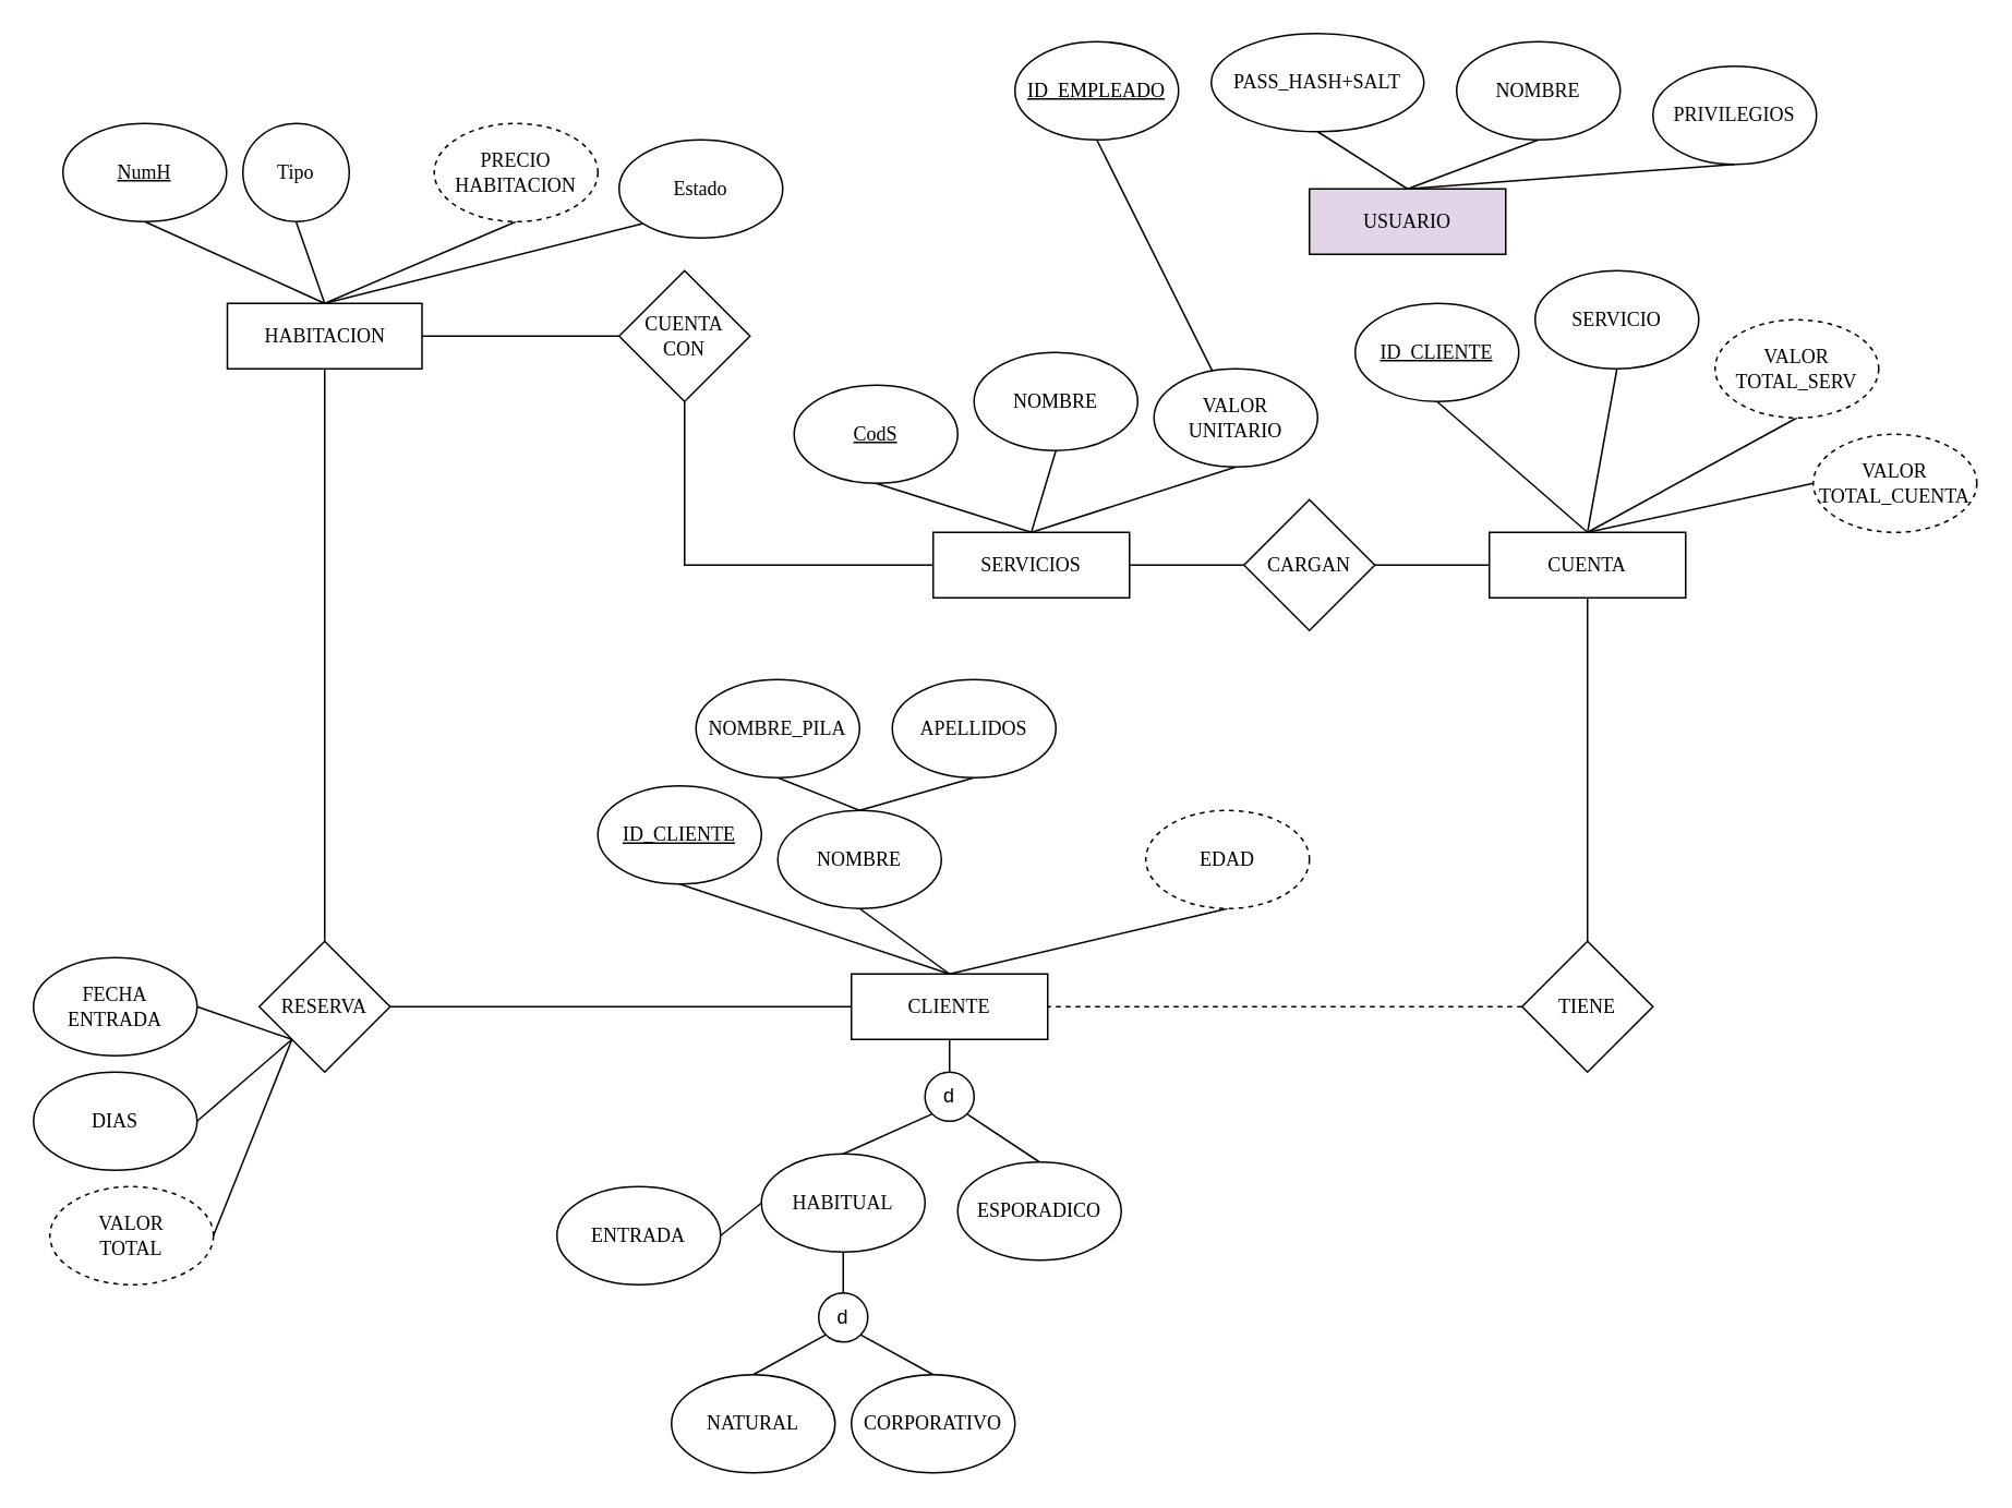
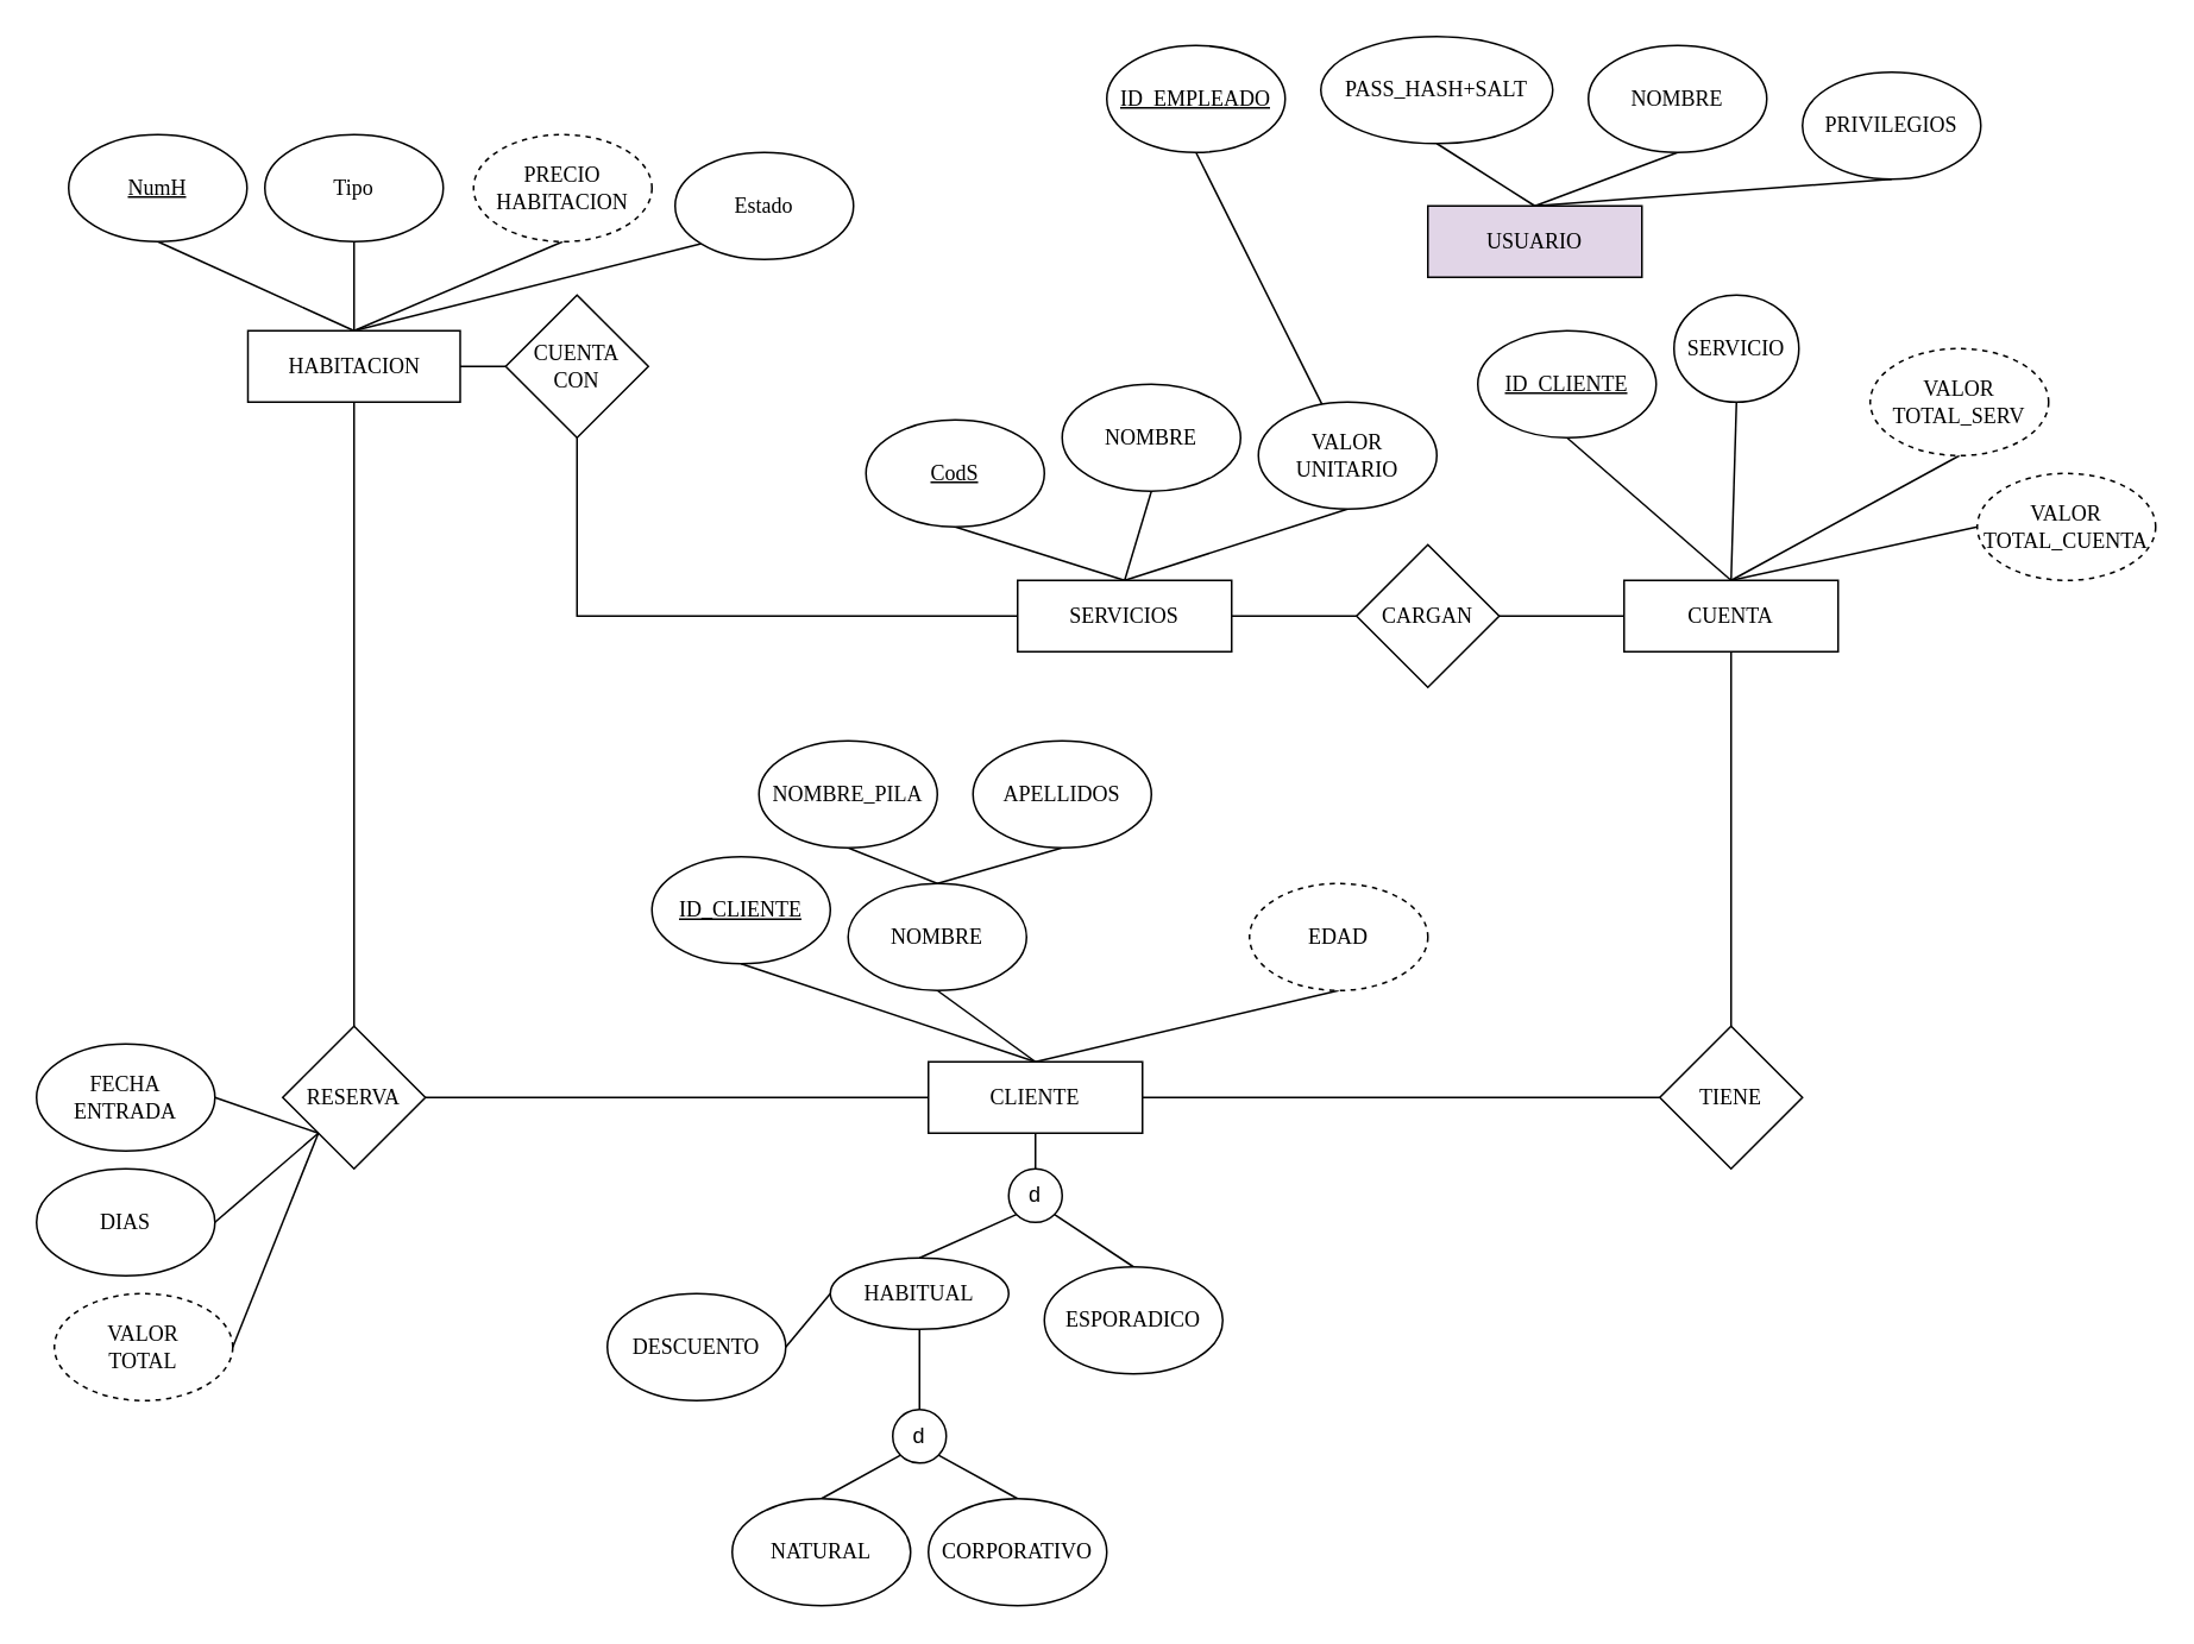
- <mxCell id="12" value="&lt;span&gt;Tipo&lt;/span&gt;" style="ellipse;whiteSpace=wrap;html=1;fontFamily=Times New Roman;fontSize=12;strokeColor=default;fontStyle=0" parent="1" vertex="1"><mxGeometry x="148" y="75" width="65" height="60" as="geometry" /></mxCell>
+ <mxCell id="12" value="&lt;span&gt;Tipo&lt;/span&gt;" style="ellipse;whiteSpace=wrap;html=1;fontFamily=Times New Roman;fontSize=12;strokeColor=default;fontStyle=0" parent="1" vertex="1"><mxGeometry x="148" y="75" width="100" height="60" as="geometry" /></mxCell>
- <mxCell id="25" value="&lt;span&gt;SERVICIO&lt;/span&gt;" style="ellipse;whiteSpace=wrap;html=1;fontFamily=Times New Roman;fontSize=12;strokeColor=default;fontStyle=0" parent="1" vertex="1"><mxGeometry x="938" y="165" width="100" height="60" as="geometry" /></mxCell>
+ <mxCell id="25" value="&lt;span&gt;SERVICIO&lt;/span&gt;" style="ellipse;whiteSpace=wrap;html=1;fontFamily=Times New Roman;fontSize=12;strokeColor=default;fontStyle=0" parent="1" vertex="1"><mxGeometry x="938" y="165" width="70" height="60" as="geometry" /></mxCell>
- <mxCell id="78" value="CUENTA&lt;br&gt;CON" style="rhombus;whiteSpace=wrap;html=1;fontFamily=Times New Roman;fontSize=12;" parent="1" vertex="1"><mxGeometry x="378" y="165" width="80" height="80" as="geometry" /></mxCell>
+ <mxCell id="78" value="CUENTA&lt;br&gt;CON" style="rhombus;whiteSpace=wrap;html=1;fontFamily=Times New Roman;fontSize=12;" parent="1" vertex="1"><mxGeometry x="283" y="165" width="80" height="80" as="geometry" /></mxCell>
- <mxCell id="35" style="edgeStyle=orthogonalEdgeStyle;rounded=0;orthogonalLoop=1;jettySize=auto;html=1;exitX=0;exitY=0.5;exitDx=0;exitDy=0;entryX=1;entryY=0.5;entryDx=0;entryDy=0;endArrow=none;endFill=0;dashed=1;" parent="1" source="36" target="6" edge="1"><mxGeometry relative="1" as="geometry"><mxPoint x="630" y="535" as="sourcePoint" /></mxGeometry></mxCell>
+ <mxCell id="35" style="edgeStyle=orthogonalEdgeStyle;rounded=0;orthogonalLoop=1;jettySize=auto;html=1;exitX=0;exitY=0.5;exitDx=0;exitDy=0;entryX=1;entryY=0.5;entryDx=0;entryDy=0;endArrow=none;endFill=0;" parent="1" source="36" target="6" edge="1"><mxGeometry relative="1" as="geometry"><mxPoint x="630" y="535" as="sourcePoint" /></mxGeometry></mxCell>
- <mxCell id="52" value="HABITUAL" style="ellipse;whiteSpace=wrap;html=1;fontFamily=Times New Roman;fontSize=12;strokeColor=default;fontStyle=0" parent="1" vertex="1"><mxGeometry x="465" y="705" width="100" height="60" as="geometry" /></mxCell>
+ <mxCell id="52" value="HABITUAL" style="ellipse;whiteSpace=wrap;html=1;fontFamily=Times New Roman;fontSize=12;strokeColor=default;fontStyle=0" parent="1" vertex="1"><mxGeometry x="465" y="705" width="100" height="40" as="geometry" /></mxCell>
- <mxCell id="38" value="ENTRADA" style="ellipse;whiteSpace=wrap;html=1;fontFamily=Times New Roman;fontSize=12;strokeColor=default;fontStyle=0" parent="1" vertex="1"><mxGeometry x="340" y="725" width="100" height="60" as="geometry" /></mxCell>
+ <mxCell id="38" value="DESCUENTO" style="ellipse;whiteSpace=wrap;html=1;fontFamily=Times New Roman;fontSize=12;strokeColor=default;fontStyle=0" parent="1" vertex="1"><mxGeometry x="340" y="725" width="100" height="60" as="geometry" /></mxCell>
